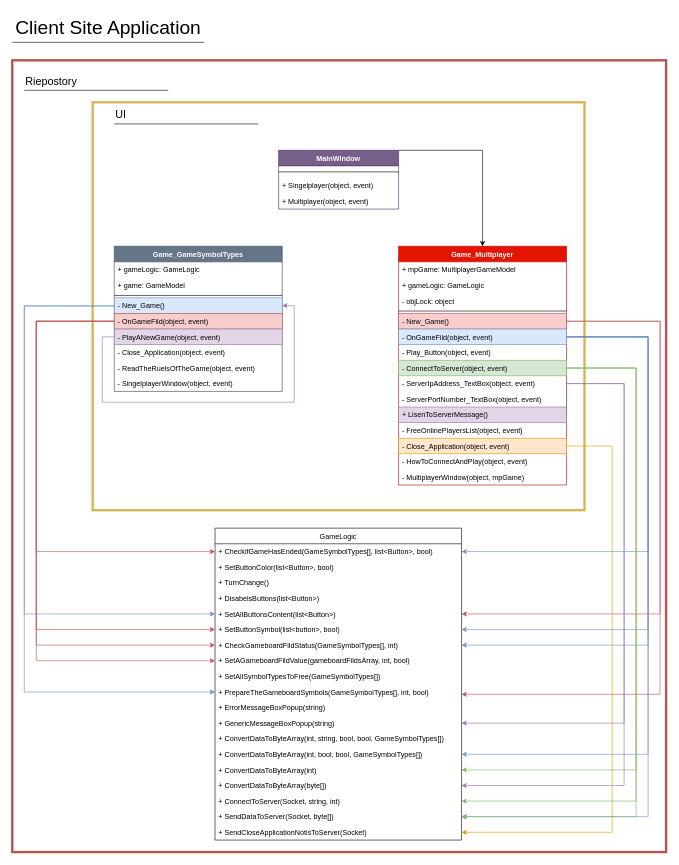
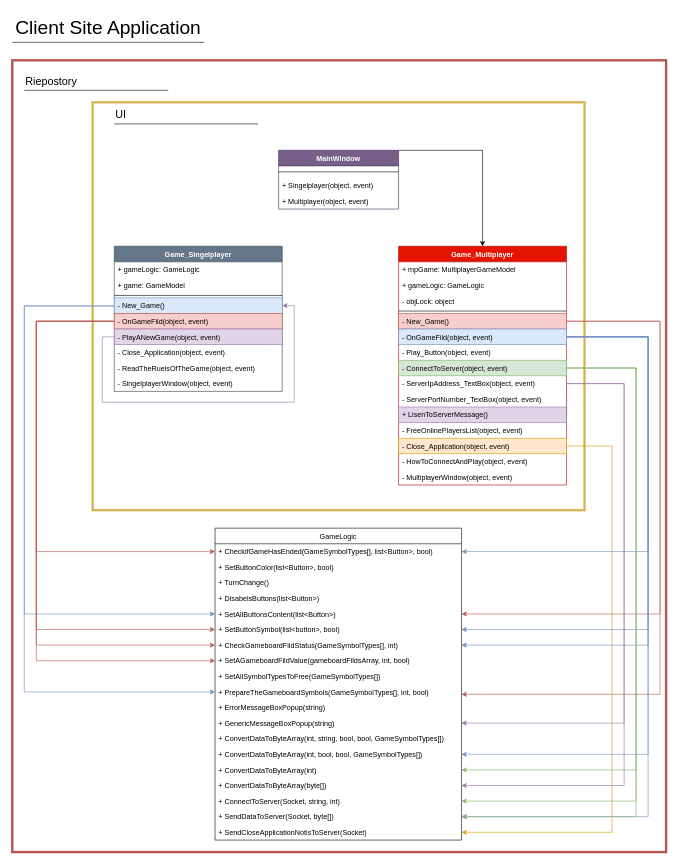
- <mxCell id="27" value="Game_GameSymbolTypes" style="swimlane;fontStyle=1;align=center;verticalAlign=top;childLayout=stackLayout;horizontal=1;startSize=26;horizontalStack=0;resizeParent=1;resizeParentMax=0;resizeLast=0;collapsible=1;marginBottom=0;fillColor=#647687;strokeColor=#314354;fontColor=#ffffff;" vertex="1" parent="1"><mxGeometry x="190" y="410" width="280" height="242" as="geometry" /></mxCell>
+ <mxCell id="27" value="Game_Singelplayer" style="swimlane;fontStyle=1;align=center;verticalAlign=top;childLayout=stackLayout;horizontal=1;startSize=26;horizontalStack=0;resizeParent=1;resizeParentMax=0;resizeLast=0;collapsible=1;marginBottom=0;fillColor=#647687;strokeColor=#314354;fontColor=#ffffff;" vertex="1" parent="1"><mxGeometry x="190" y="410" width="280" height="242" as="geometry" /></mxCell>
- <mxCell id="26" value="- MultiplayerWindow(object, mpGame)" style="text;strokeColor=none;fillColor=none;align=left;verticalAlign=top;spacingLeft=4;spacingRight=4;overflow=hidden;rotatable=0;points=[[0,0.5],[1,0.5]];portConstraint=eastwest;" vertex="1" parent="11"><mxGeometry y="372" width="280" height="26" as="geometry" /></mxCell>
+ <mxCell id="26" value="- MultiplayerWindow(object, event)" style="text;strokeColor=none;fillColor=none;align=left;verticalAlign=top;spacingLeft=4;spacingRight=4;overflow=hidden;rotatable=0;points=[[0,0.5],[1,0.5]];portConstraint=eastwest;" vertex="1" parent="11"><mxGeometry y="372" width="280" height="26" as="geometry" /></mxCell>
